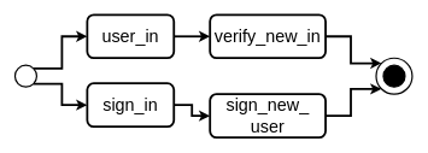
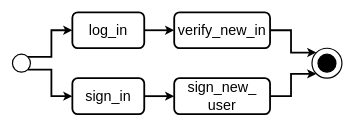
- <mxCell id="8" value="&lt;font size=&quot;3&quot;&gt;&lt;font style=&quot;font-size: 24px&quot;&gt;user_in&lt;/font&gt;&lt;br&gt;&lt;/font&gt;" style="rounded=1;whiteSpace=wrap;html=1;fillColor=#FFFFFF;strokeWidth=3;" vertex="1" parent="1"><mxGeometry x="120" y="20" width="120" height="60" as="geometry" /></mxCell>
+ <mxCell id="8" value="&lt;font size=&quot;3&quot;&gt;&lt;font style=&quot;font-size: 24px&quot;&gt;log_in&lt;/font&gt;&lt;br&gt;&lt;/font&gt;" style="rounded=1;whiteSpace=wrap;html=1;fillColor=#FFFFFF;strokeWidth=3;" vertex="1" parent="1"><mxGeometry x="120" y="20" width="120" height="60" as="geometry" /></mxCell>
- <mxCell id="10" value="&lt;font size=&quot;3&quot;&gt;&lt;font style=&quot;font-size: 24px&quot;&gt;sign_in&lt;/font&gt;&lt;br&gt;&lt;/font&gt;" style="rounded=1;whiteSpace=wrap;html=1;fillColor=#FFFFFF;strokeWidth=3;" vertex="1" parent="1"><mxGeometry x="120" y="115" width="120" height="60" as="geometry" /></mxCell>
+ <mxCell id="10" value="&lt;font size=&quot;3&quot;&gt;&lt;font style=&quot;font-size: 24px&quot;&gt;sign_in&lt;/font&gt;&lt;br&gt;&lt;/font&gt;" style="rounded=1;whiteSpace=wrap;html=1;fillColor=#FFFFFF;strokeWidth=3;" vertex="1" parent="1"><mxGeometry x="120" y="130" width="120" height="60" as="geometry" /></mxCell>
